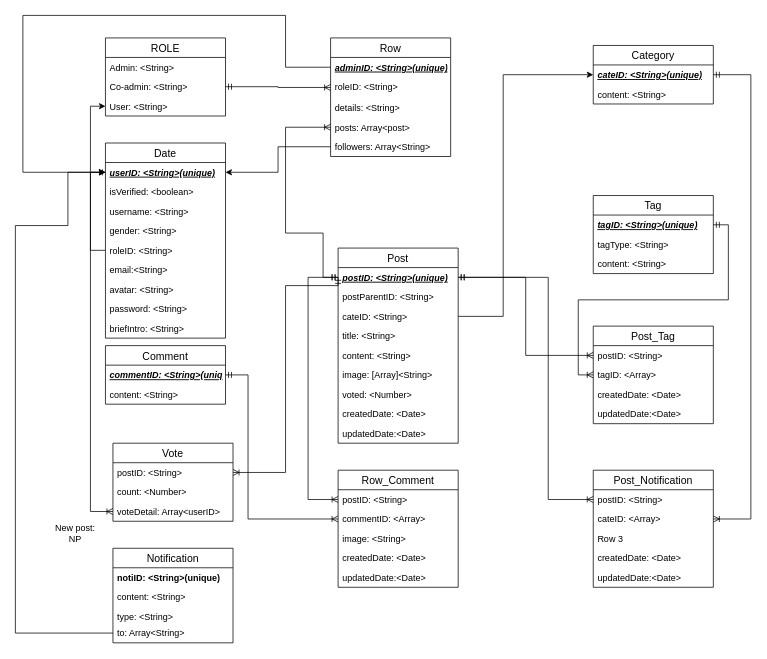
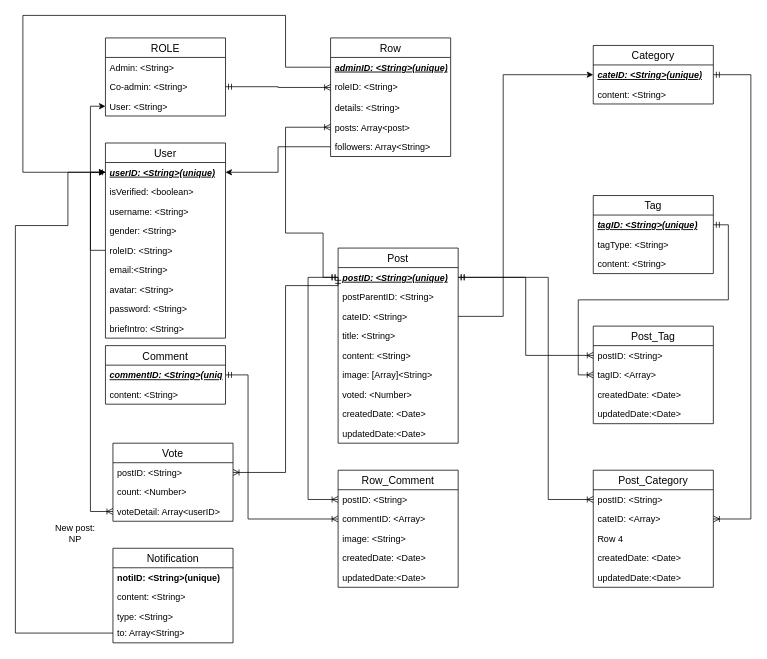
- <mxCell id="60" value="Date" style="swimlane;fontStyle=0;childLayout=stackLayout;horizontal=1;startSize=26;horizontalStack=0;resizeParent=1;resizeParentMax=0;resizeLast=0;collapsible=1;marginBottom=0;align=center;fontSize=14;" parent="1" vertex="1"><mxGeometry x="140" y="190" width="160" height="260" as="geometry" /></mxCell>
+ <mxCell id="60" value="User" style="swimlane;fontStyle=0;childLayout=stackLayout;horizontal=1;startSize=26;horizontalStack=0;resizeParent=1;resizeParentMax=0;resizeLast=0;collapsible=1;marginBottom=0;align=center;fontSize=14;" parent="1" vertex="1"><mxGeometry x="140" y="190" width="160" height="260" as="geometry" /></mxCell>
- <mxCell id="23" value="Post_Notification" style="swimlane;fontStyle=0;childLayout=stackLayout;horizontal=1;startSize=26;horizontalStack=0;resizeParent=1;resizeParentMax=0;resizeLast=0;collapsible=1;marginBottom=0;align=center;fontSize=14;" parent="1" vertex="1"><mxGeometry x="790" y="626" width="160" height="156" as="geometry" /></mxCell>
+ <mxCell id="23" value="Post_Category" style="swimlane;fontStyle=0;childLayout=stackLayout;horizontal=1;startSize=26;horizontalStack=0;resizeParent=1;resizeParentMax=0;resizeLast=0;collapsible=1;marginBottom=0;align=center;fontSize=14;" parent="1" vertex="1"><mxGeometry x="790" y="626" width="160" height="156" as="geometry" /></mxCell>
- <mxCell id="26" value="Row 3" style="text;strokeColor=none;fillColor=none;spacingLeft=4;spacingRight=4;overflow=hidden;rotatable=0;points=[[0,0.5],[1,0.5]];portConstraint=eastwest;fontSize=12;" parent="23" vertex="1"><mxGeometry y="78" width="160" height="26" as="geometry" /></mxCell>
+ <mxCell id="26" value="Row 4" style="text;strokeColor=none;fillColor=none;spacingLeft=4;spacingRight=4;overflow=hidden;rotatable=0;points=[[0,0.5],[1,0.5]];portConstraint=eastwest;fontSize=12;" parent="23" vertex="1"><mxGeometry y="78" width="160" height="26" as="geometry" /></mxCell>
